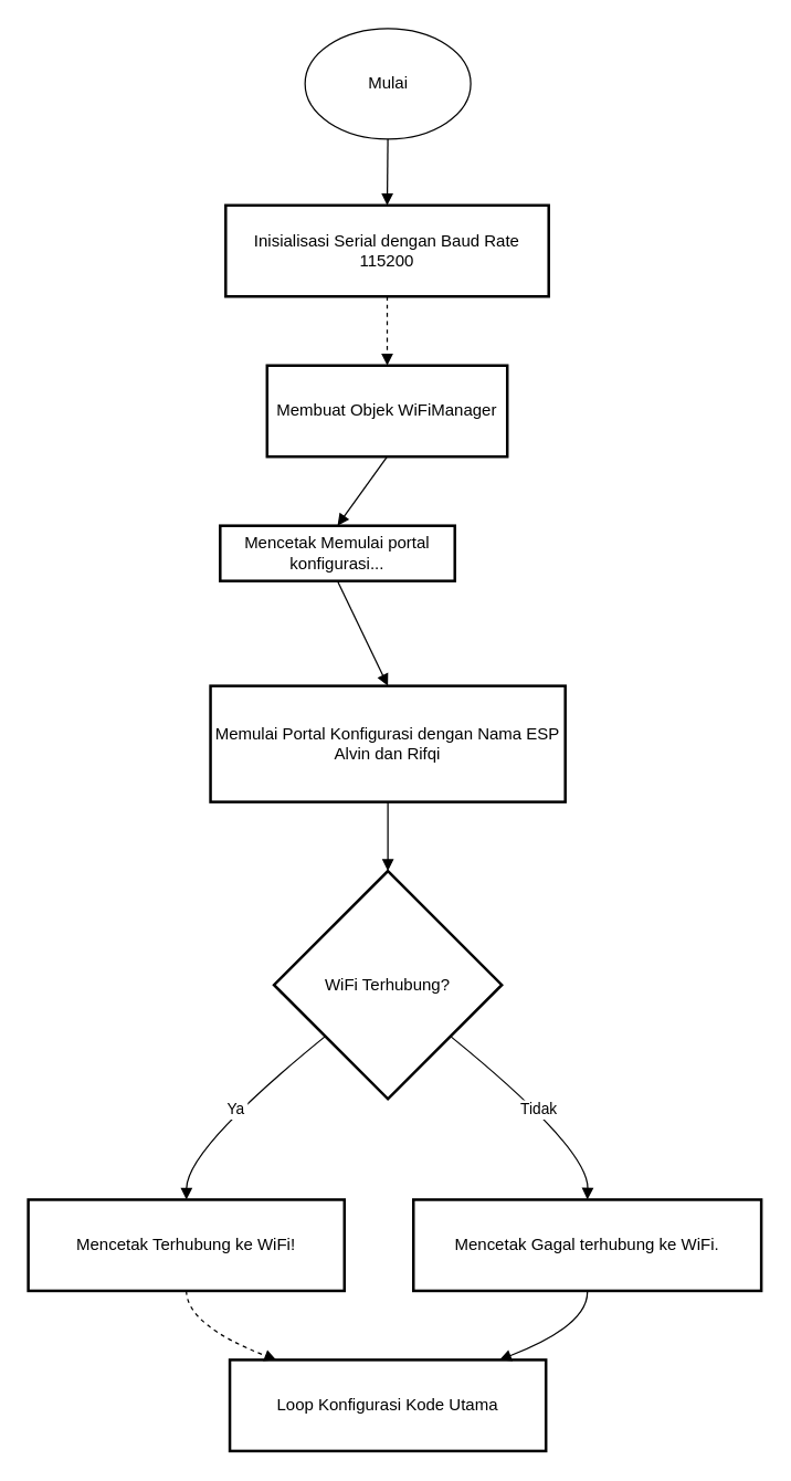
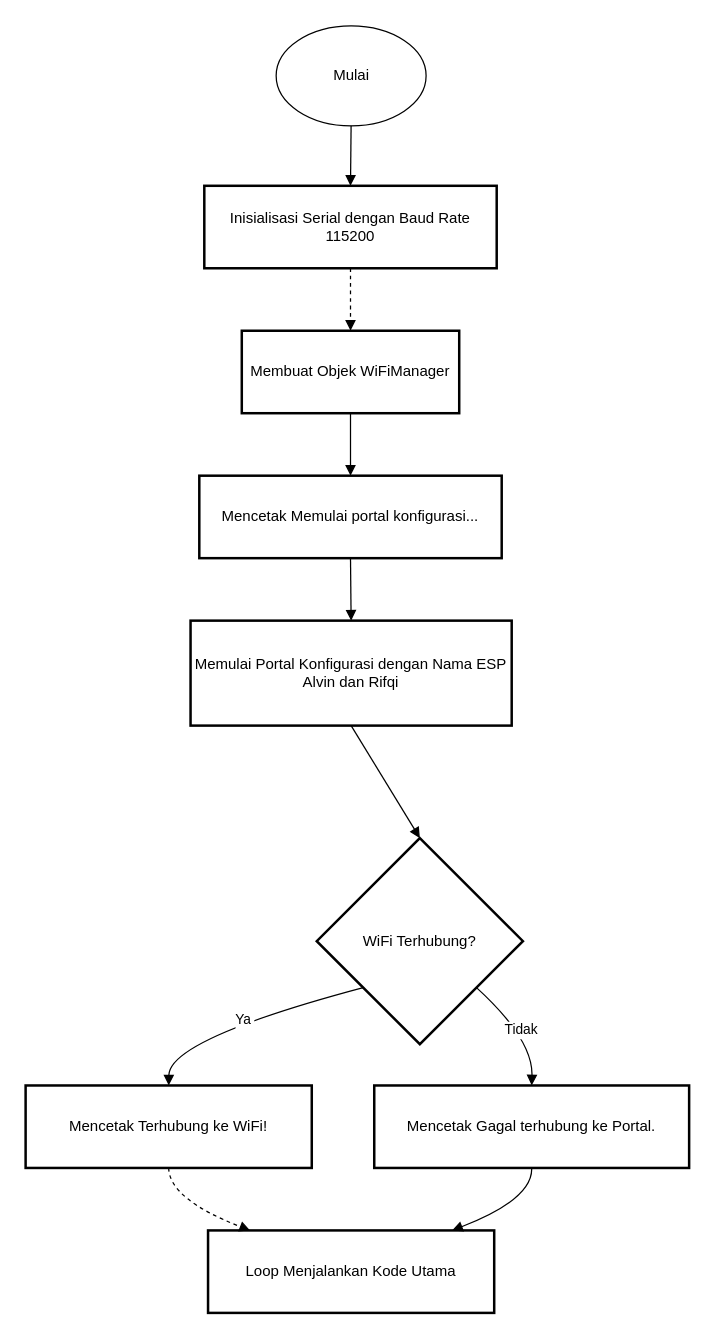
- <mxCell id="4" value="Mencetak Memulai portal konfigurasi..." style="whiteSpace=wrap;strokeWidth=2;" vertex="1" parent="1"><mxGeometry x="159" y="380" width="170" height="40" as="geometry" /></mxCell>
+ <mxCell id="4" value="Mencetak Memulai portal konfigurasi..." style="whiteSpace=wrap;strokeWidth=2;" vertex="1" parent="1"><mxGeometry x="159" y="380" width="242" height="66" as="geometry" /></mxCell>
- <mxCell id="6" value="WiFi Terhubung?" style="rhombus;strokeWidth=2;whiteSpace=wrap;" vertex="1" parent="1"><mxGeometry x="198" y="630" width="165" height="165" as="geometry" /></mxCell>
+ <mxCell id="6" value="WiFi Terhubung?" style="rhombus;strokeWidth=2;whiteSpace=wrap;" vertex="1" parent="1"><mxGeometry x="253" y="670" width="165" height="165" as="geometry" /></mxCell>
- <mxCell id="8" value="Mencetak Gagal terhubung ke WiFi." style="whiteSpace=wrap;strokeWidth=2;" vertex="1" parent="1"><mxGeometry x="299" y="868" width="252" height="66" as="geometry" /></mxCell>
+ <mxCell id="8" value="Mencetak Gagal terhubung ke Portal." style="whiteSpace=wrap;strokeWidth=2;" vertex="1" parent="1"><mxGeometry x="299" y="868" width="252" height="66" as="geometry" /></mxCell>
- <mxCell id="9" value="Loop Konfigurasi Kode Utama" style="whiteSpace=wrap;strokeWidth=2;" vertex="1" parent="1"><mxGeometry x="166" y="984" width="229" height="66" as="geometry" /></mxCell>
+ <mxCell id="9" value="Loop Menjalankan Kode Utama" style="whiteSpace=wrap;strokeWidth=2;" vertex="1" parent="1"><mxGeometry x="166" y="984" width="229" height="66" as="geometry" /></mxCell>
